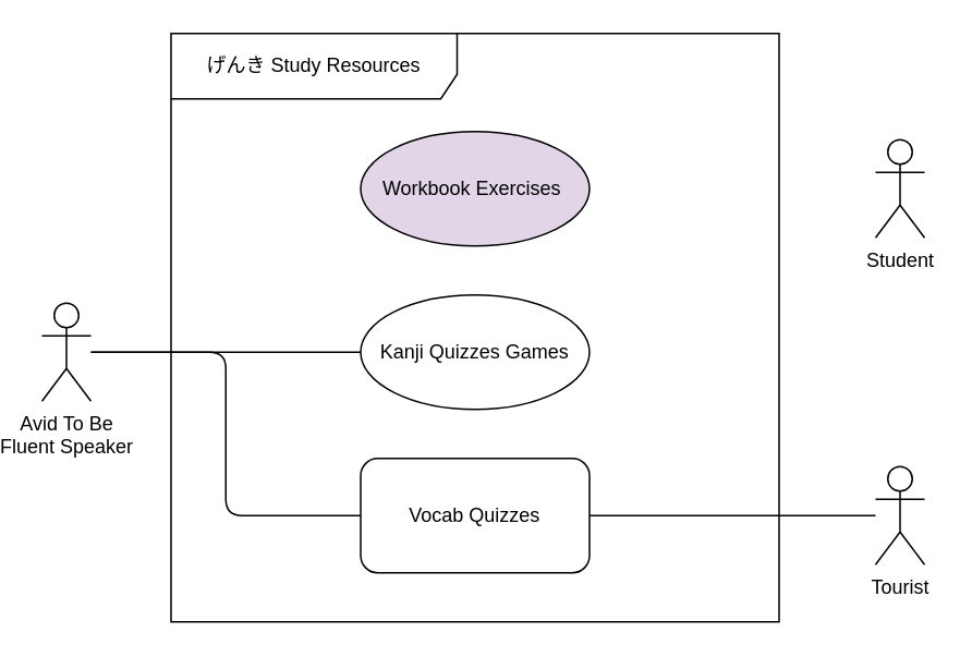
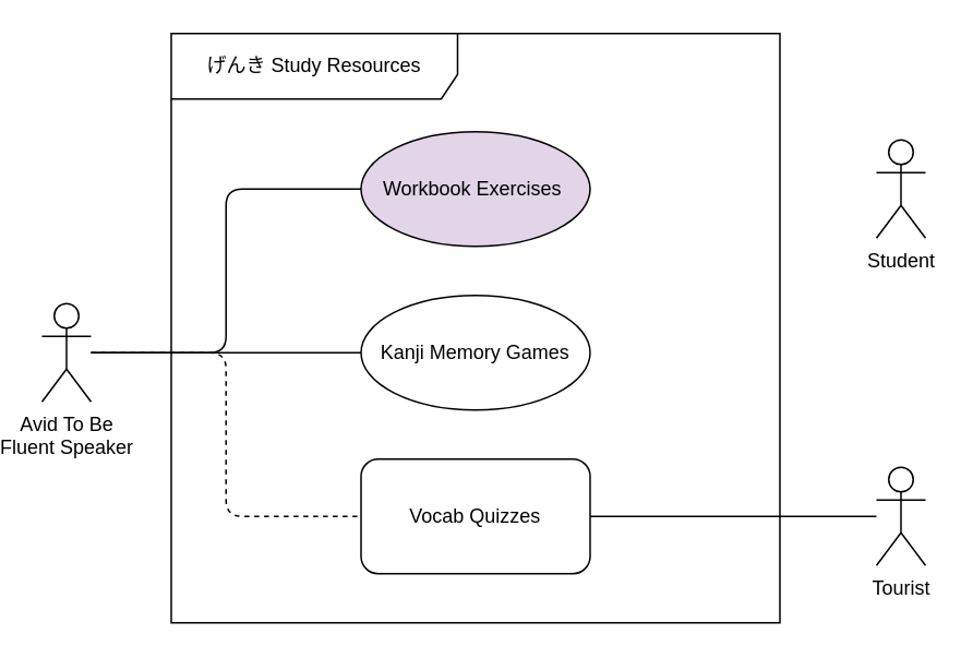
+ <mxCell id="8" value="" style="endArrow=none;html=1;edgeStyle=orthogonalEdgeStyle;entryX=0;entryY=0.5;entryDx=0;entryDy=0;" parent="1" source="5" target="3" edge="1"><mxGeometry relative="1" as="geometry"><mxPoint x="70" y="170" as="sourcePoint" /><mxPoint x="230" y="170" as="targetPoint" /></mxGeometry></mxCell>
- <mxCell id="7" value="Kanji Quizzes Games" style="ellipse;whiteSpace=wrap;html=1;" parent="1" vertex="1"><mxGeometry x="215" y="180" width="140" height="70" as="geometry" /></mxCell>
+ <mxCell id="7" value="Kanji Memory Games" style="ellipse;whiteSpace=wrap;html=1;" parent="1" vertex="1"><mxGeometry x="215" y="180" width="140" height="70" as="geometry" /></mxCell>
- <mxCell id="10" value="" style="endArrow=none;html=1;edgeStyle=orthogonalEdgeStyle;entryX=0;entryY=0.5;entryDx=0;entryDy=0;" parent="1" source="5" target="4" edge="1"><mxGeometry relative="1" as="geometry"><mxPoint x="90" y="260" as="sourcePoint" /><mxPoint x="210" y="315" as="targetPoint" /></mxGeometry></mxCell>
+ <mxCell id="10" value="" style="endArrow=none;html=1;edgeStyle=orthogonalEdgeStyle;entryX=0;entryY=0.5;entryDx=0;entryDy=0;dashed=1;" parent="1" source="5" target="4" edge="1"><mxGeometry relative="1" as="geometry"><mxPoint x="90" y="260" as="sourcePoint" /><mxPoint x="210" y="315" as="targetPoint" /></mxGeometry></mxCell>
